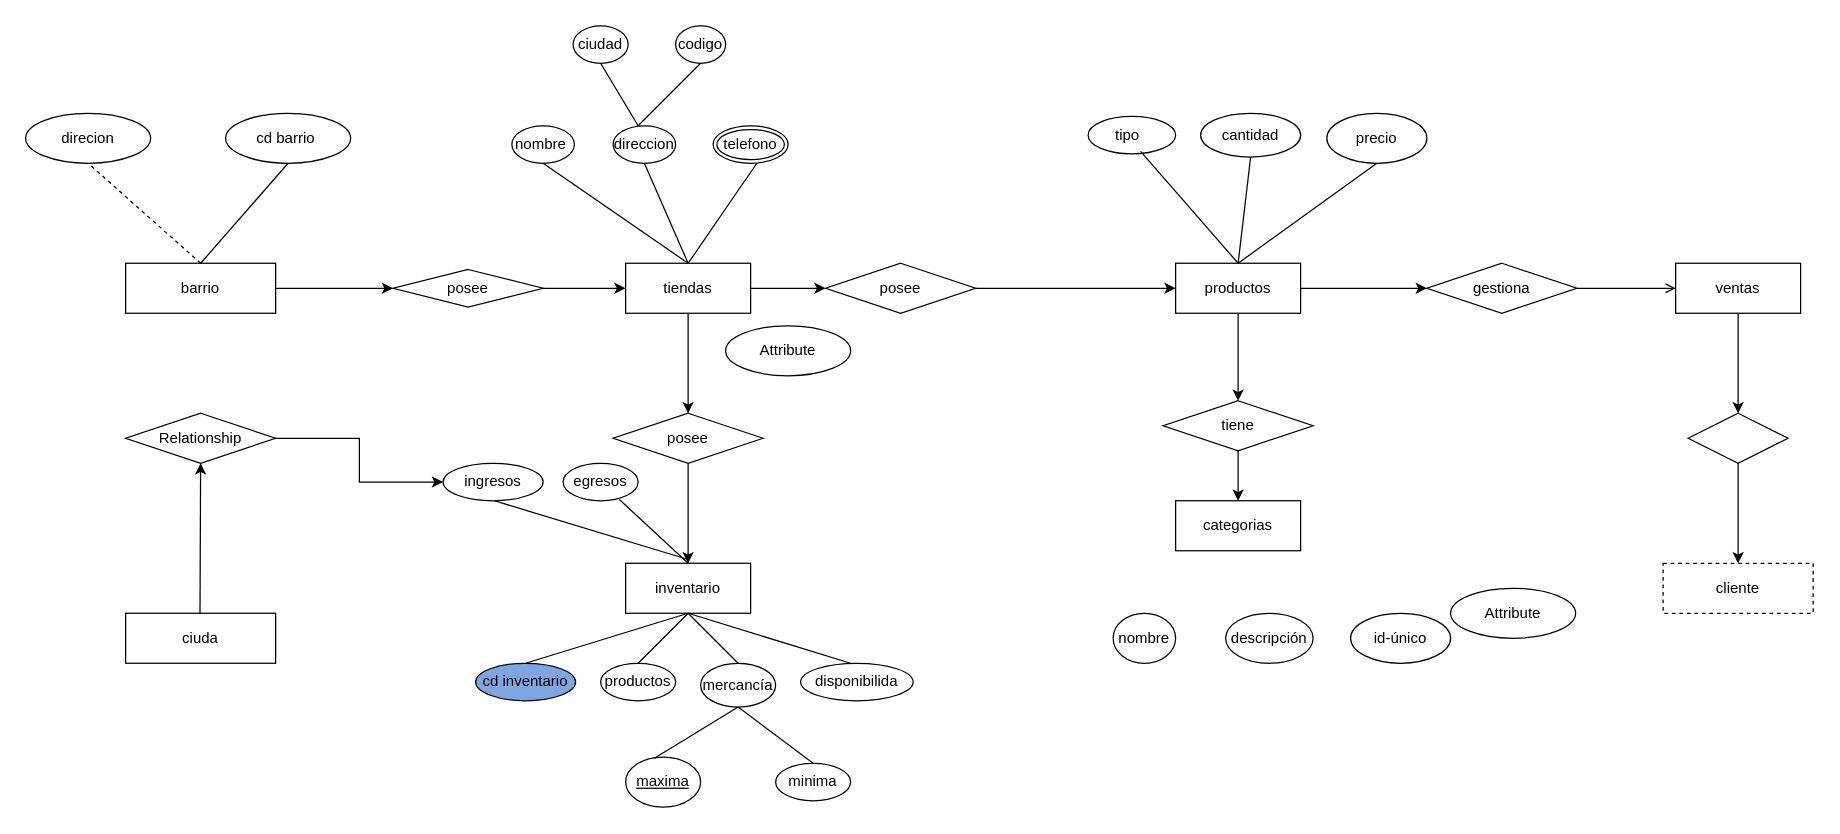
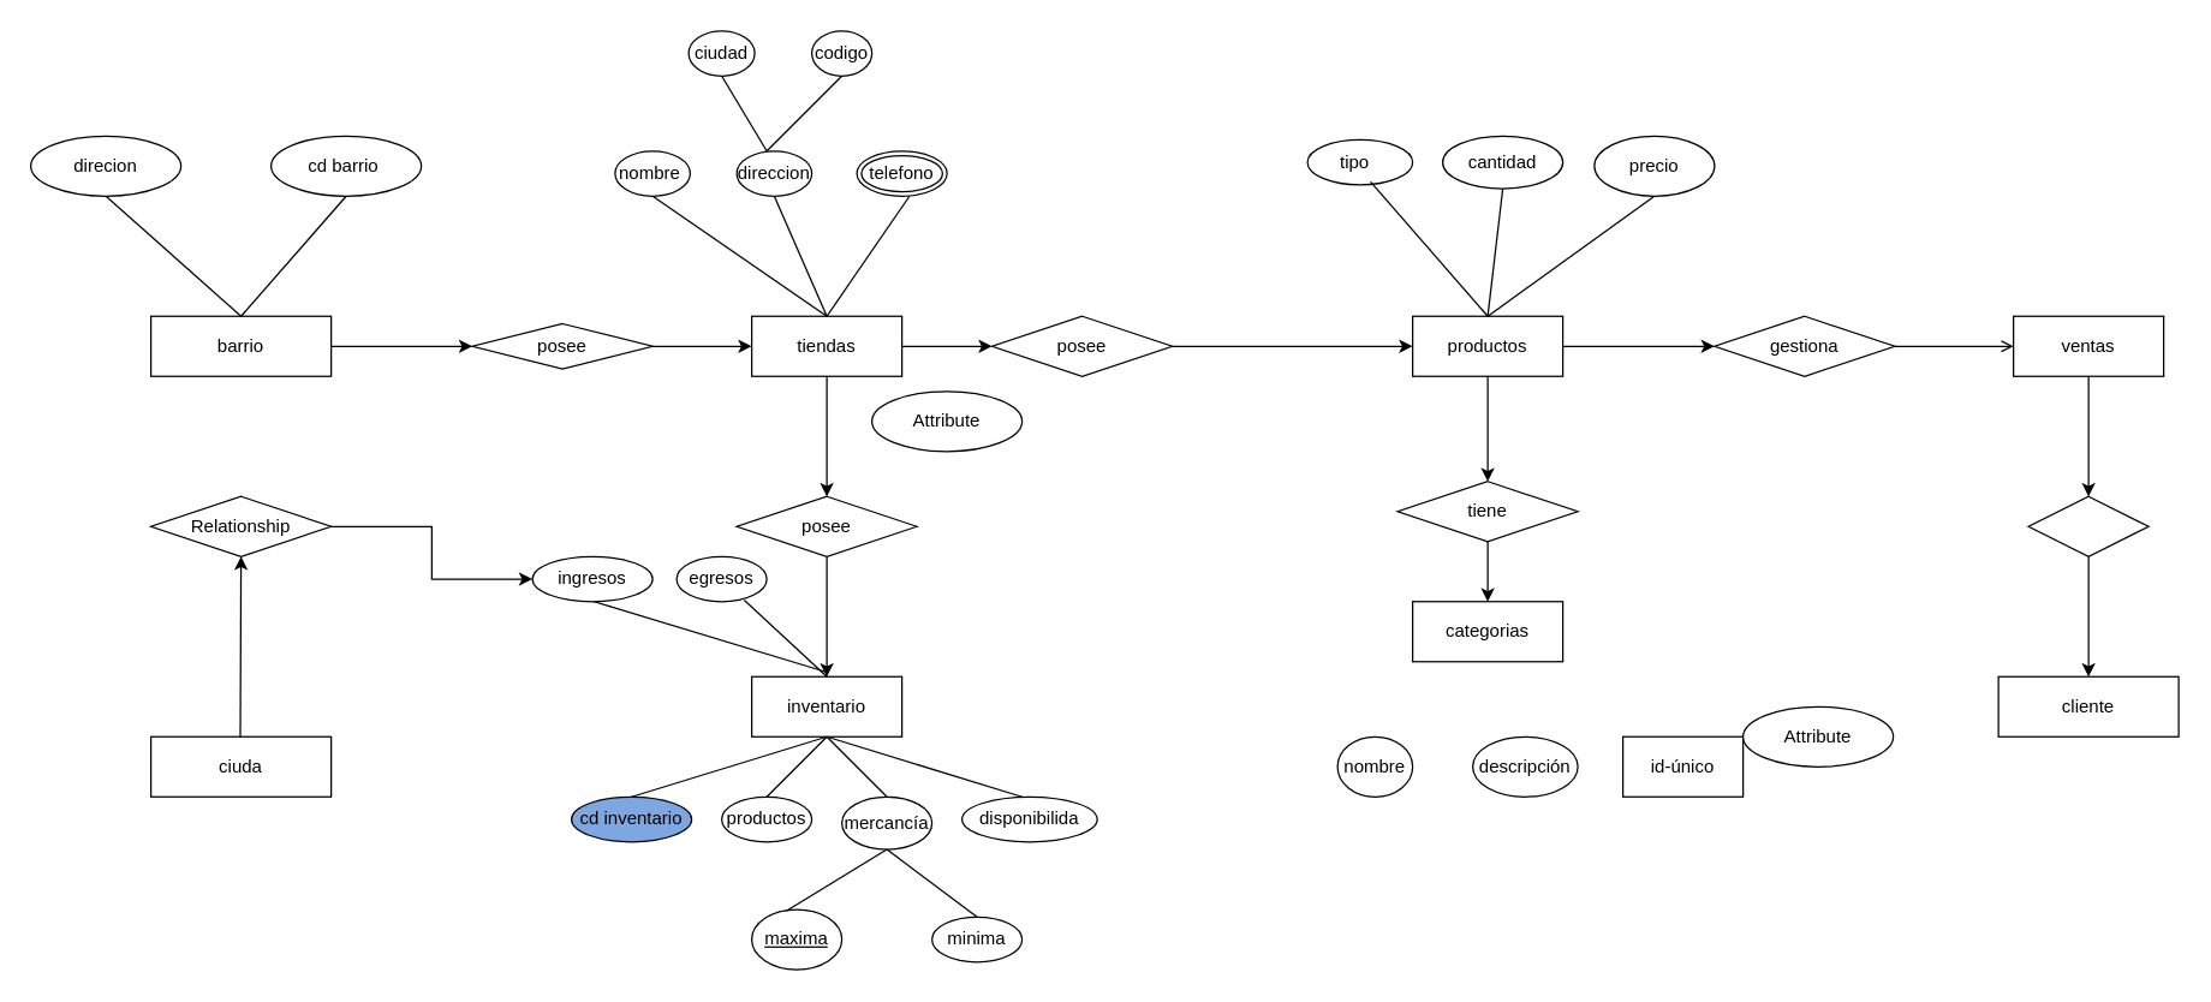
- <mxCell id="9" value="" style="endArrow=none;html=1;rounded=0;entryX=0.5;entryY=1;entryDx=0;entryDy=0;exitX=0.5;exitY=0;exitDx=0;exitDy=0;dashed=1;" parent="1" target="16" edge="1" source="3"><mxGeometry width="50" height="50" relative="1" as="geometry"><mxPoint x="130" y="210" as="sourcePoint" /><mxPoint x="130" y="125" as="targetPoint" /></mxGeometry></mxCell>
+ <mxCell id="9" value="" style="endArrow=none;html=1;rounded=0;entryX=0.5;entryY=1;entryDx=0;entryDy=0;exitX=0.5;exitY=0;exitDx=0;exitDy=0;" parent="1" target="16" edge="1" source="3"><mxGeometry width="50" height="50" relative="1" as="geometry"><mxPoint x="130" y="210" as="sourcePoint" /><mxPoint x="130" y="125" as="targetPoint" /></mxGeometry></mxCell>
- <mxCell id="70" value="cliente" style="whiteSpace=wrap;html=1;dashed=1;" vertex="1" parent="1"><mxGeometry x="1330" y="450" width="120" height="40" as="geometry" /></mxCell>
+ <mxCell id="70" value="cliente" style="whiteSpace=wrap;html=1;" vertex="1" parent="1"><mxGeometry x="1330" y="450" width="120" height="40" as="geometry" /></mxCell>
- <mxCell id="67" value="id-único" style="ellipse;whiteSpace=wrap;html=1;align=center;" vertex="1" parent="1"><mxGeometry x="1080" y="490" width="80" height="40" as="geometry" /></mxCell>
+ <mxCell id="67" value="id-único" style="whiteSpace=wrap;html=1;align=center;rounded=0;" vertex="1" parent="1"><mxGeometry x="1080" y="490" width="80" height="40" as="geometry" /></mxCell>
